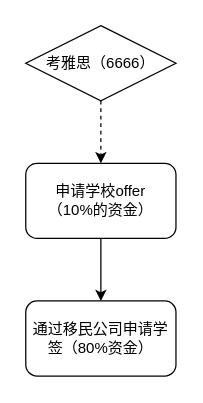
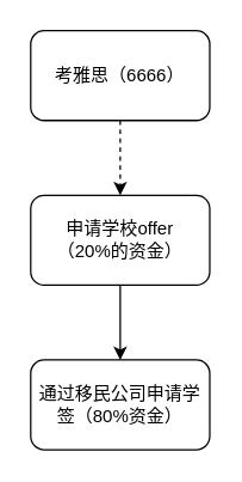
- <mxCell id="4" value="考雅思（6666）" style="rhombus;whiteSpace=wrap;html=1;" vertex="1" parent="1"><mxGeometry x="20" y="20" width="120" height="60" as="geometry" /></mxCell>
+ <mxCell id="4" value="考雅思（6666）" style="rounded=1;whiteSpace=wrap;html=1;" vertex="1" parent="1"><mxGeometry x="20" y="20" width="120" height="60" as="geometry" /></mxCell>
- <mxCell id="2" value="&lt;div&gt;申请学校offer&lt;/div&gt;&lt;div&gt;（10%的资金）&lt;br&gt;&lt;/div&gt;" style="rounded=1;whiteSpace=wrap;html=1;" vertex="1" parent="1"><mxGeometry x="20" y="130" width="120" height="60" as="geometry" /></mxCell>
+ <mxCell id="2" value="&lt;div&gt;申请学校offer&lt;/div&gt;&lt;div&gt;（20%的资金）&lt;br&gt;&lt;/div&gt;" style="rounded=1;whiteSpace=wrap;html=1;" vertex="1" parent="1"><mxGeometry x="20" y="130" width="120" height="60" as="geometry" /></mxCell>
